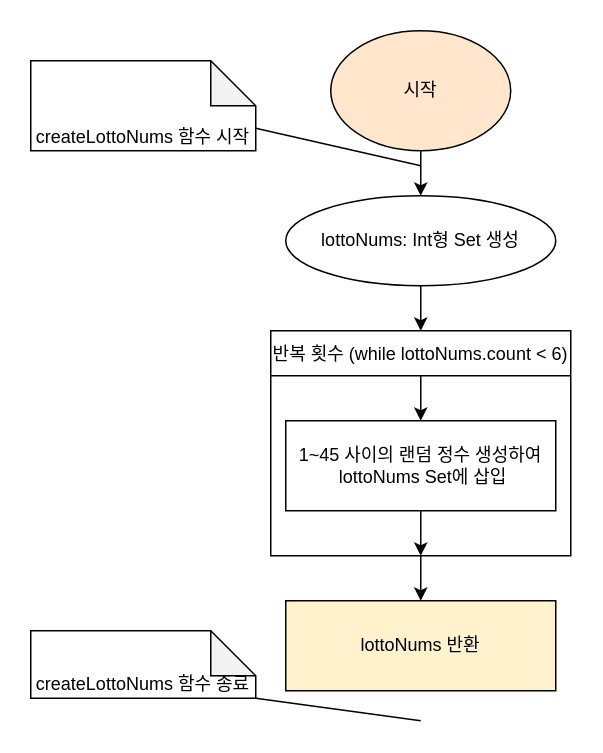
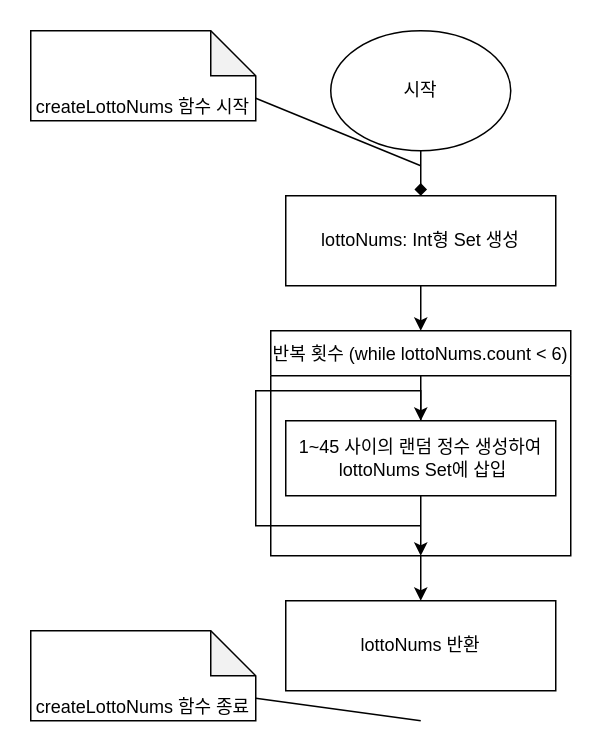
- <mxCell id="10" value="시작" style="ellipse;whiteSpace=wrap;html=1;fillColor=#ffe6cc;" vertex="1" parent="1"><mxGeometry x="220" y="20" width="120" height="80" as="geometry" /></mxCell>
+ <mxCell id="10" value="시작" style="ellipse;whiteSpace=wrap;html=1;" vertex="1" parent="1"><mxGeometry x="220" y="20" width="120" height="80" as="geometry" /></mxCell>
- <mxCell id="11" value="createLottoNums 함수 시작" style="shape=note;whiteSpace=wrap;html=1;backgroundOutline=1;darkOpacity=0.05;align=center;verticalAlign=bottom;" vertex="1" parent="1"><mxGeometry x="20" y="40" width="150" height="60" as="geometry" /></mxCell>
+ <mxCell id="11" value="createLottoNums 함수 시작" style="shape=note;whiteSpace=wrap;html=1;backgroundOutline=1;darkOpacity=0.05;align=center;verticalAlign=bottom;" vertex="1" parent="1"><mxGeometry x="20" y="20" width="150" height="60" as="geometry" /></mxCell>
- <mxCell id="9" style="edgeStyle=orthogonalEdgeStyle;rounded=0;orthogonalLoop=1;jettySize=auto;html=1;exitX=0.5;exitY=1;exitDx=0;exitDy=0;" edge="1" parent="1" source="10" target="3"><mxGeometry relative="1" as="geometry" /></mxCell>
+ <mxCell id="9" style="edgeStyle=orthogonalEdgeStyle;rounded=0;orthogonalLoop=1;jettySize=auto;html=1;exitX=0.5;exitY=1;exitDx=0;exitDy=0;endArrow=diamond;" edge="1" parent="1" source="10" target="3"><mxGeometry relative="1" as="geometry" /></mxCell>
- <mxCell id="3" value="lottoNums: Int형 Set 생성" style="ellipse;whiteSpace=wrap;html=1;" vertex="1" parent="1"><mxGeometry x="190" y="130" width="180" height="60" as="geometry" /></mxCell>
+ <mxCell id="3" value="lottoNums: Int형 Set 생성" style="rounded=0;whiteSpace=wrap;html=1;" vertex="1" parent="1"><mxGeometry x="190" y="130" width="180" height="60" as="geometry" /></mxCell>
- <mxCell id="7" value="1~45 사이의 랜덤 정수 생성하여 &amp;nbsp;lottoNums Set에 삽입" style="rounded=0;whiteSpace=wrap;html=1;" vertex="1" parent="5"><mxGeometry x="10" y="60" width="180" height="60" as="geometry" /></mxCell>
+ <mxCell id="7" value="1~45 사이의 랜덤 정수 생성하여 &amp;nbsp;lottoNums Set에 삽입" style="rounded=0;whiteSpace=wrap;html=1;" vertex="1" parent="5"><mxGeometry x="10" y="60" width="180" height="50" as="geometry" /></mxCell>
- <mxCell id="13" value="lottoNums 반환" style="rounded=0;whiteSpace=wrap;html=1;fillColor=#fff2cc;" vertex="1" parent="1"><mxGeometry x="190" y="400" width="180" height="60" as="geometry" /></mxCell>
+ <mxCell id="13" value="lottoNums 반환" style="rounded=0;whiteSpace=wrap;html=1;" vertex="1" parent="1"><mxGeometry x="190" y="400" width="180" height="60" as="geometry" /></mxCell>
- <mxCell id="14" value="createLottoNums 함수 종료" style="shape=note;whiteSpace=wrap;html=1;backgroundOutline=1;darkOpacity=0.05;align=center;verticalAlign=bottom;" vertex="1" parent="1"><mxGeometry x="20" y="420" width="150" height="45" as="geometry" /></mxCell>
+ <mxCell id="14" value="createLottoNums 함수 종료" style="shape=note;whiteSpace=wrap;html=1;backgroundOutline=1;darkOpacity=0.05;align=center;verticalAlign=bottom;" vertex="1" parent="1"><mxGeometry x="20" y="420" width="150" height="60" as="geometry" /></mxCell>
